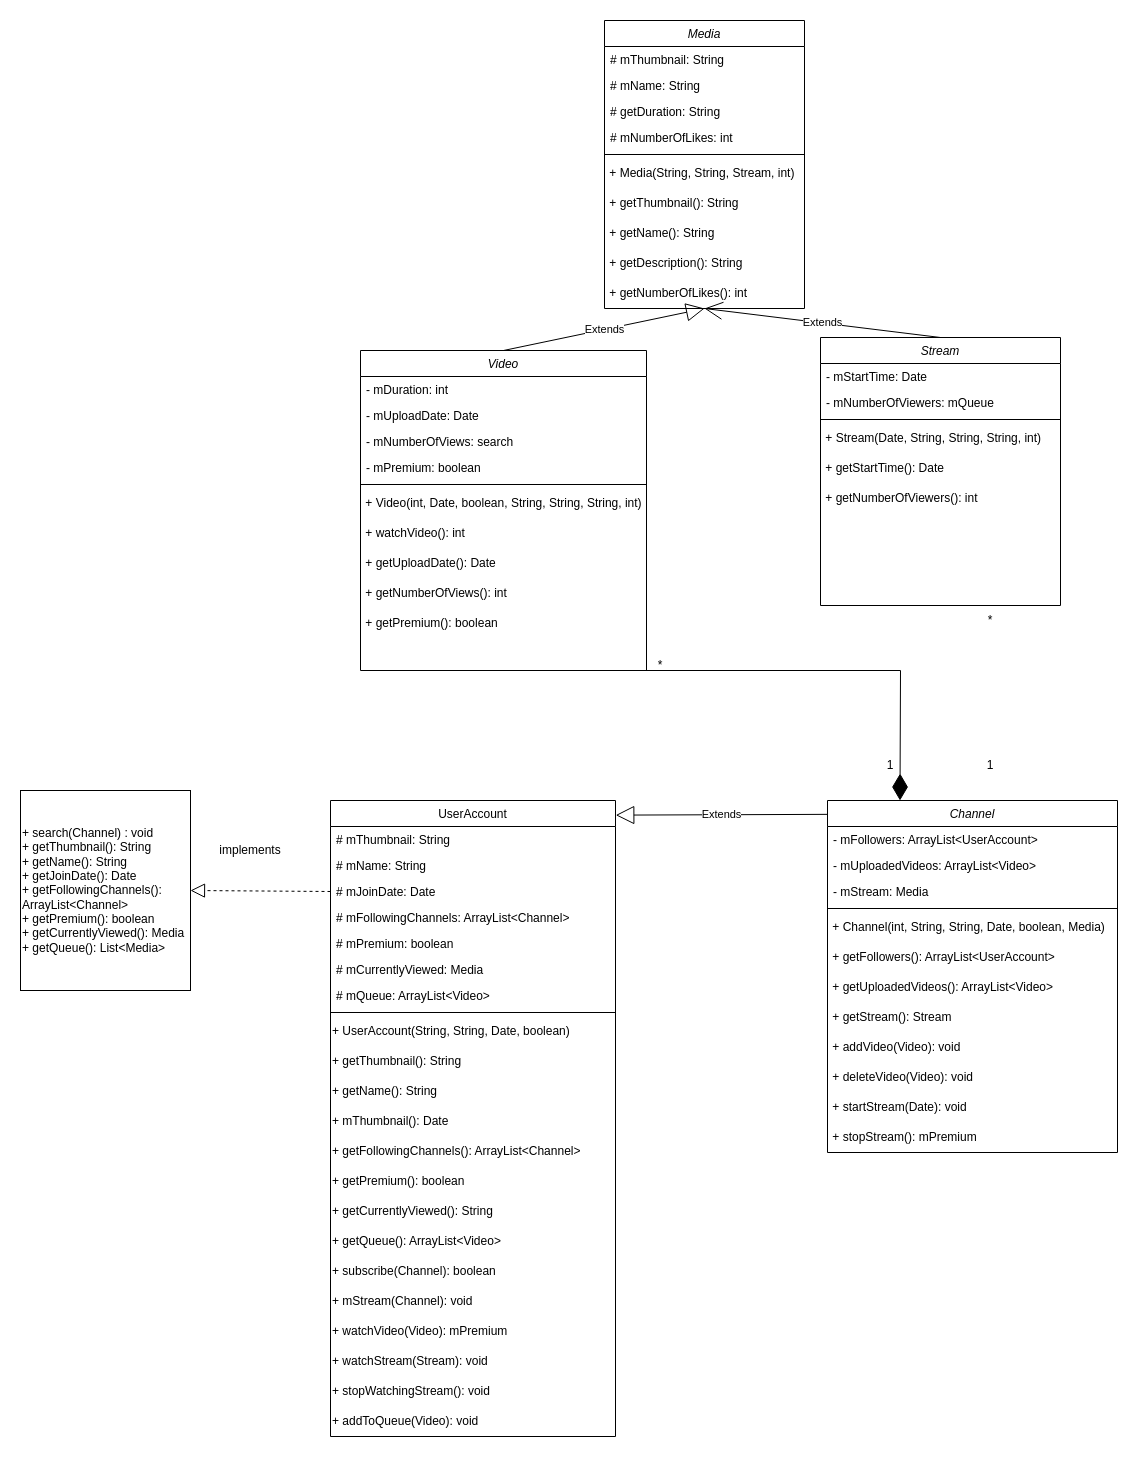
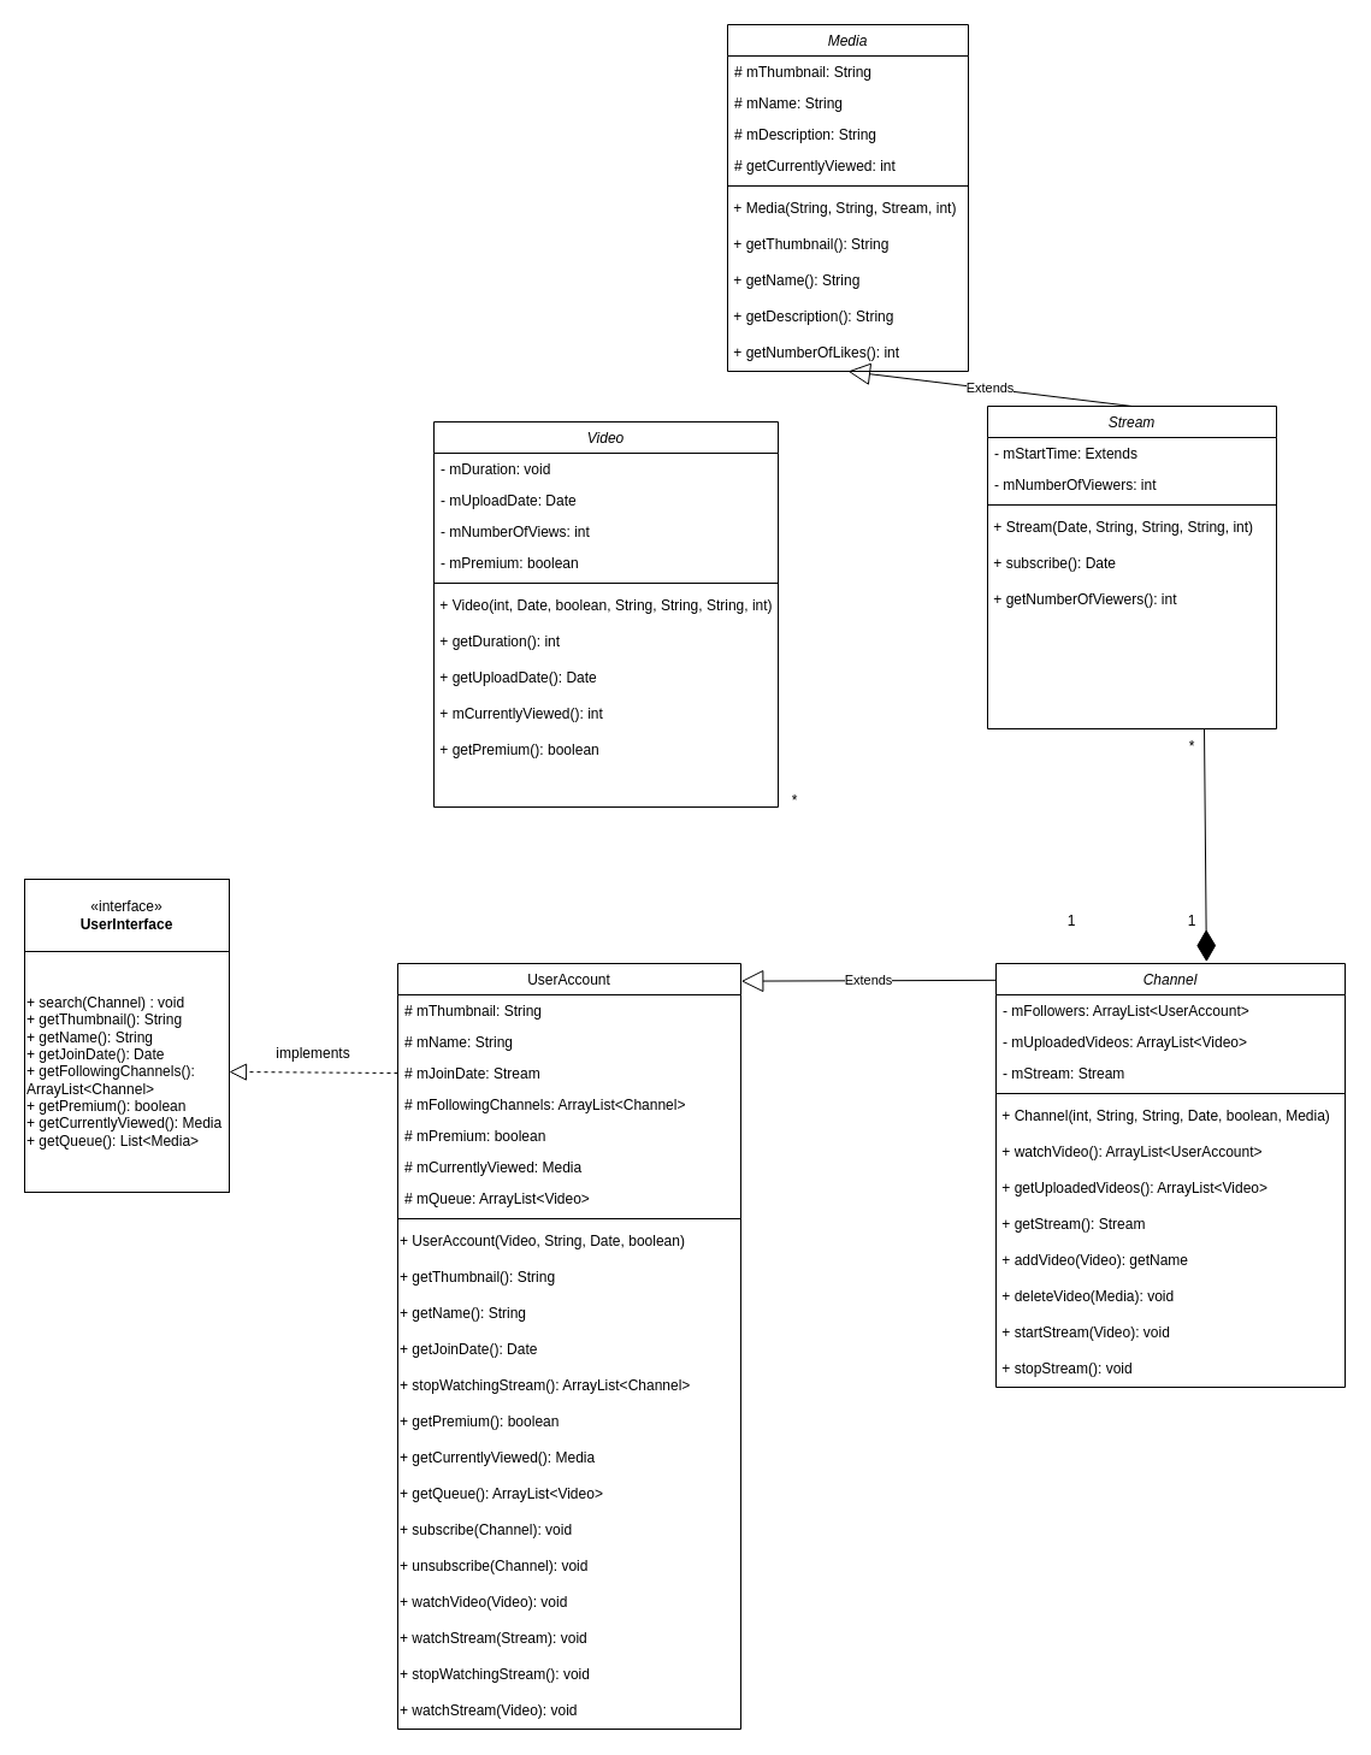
- <mxCell id="46" value="# getDuration: String" style="text;align=left;verticalAlign=top;spacingLeft=4;spacingRight=4;overflow=hidden;rotatable=0;points=[[0,0.5],[1,0.5]];portConstraint=eastwest;rounded=0;shadow=0;html=0;" parent="43" vertex="1"><mxGeometry y="78" width="200" height="26" as="geometry" /></mxCell>
+ <mxCell id="46" value="# mDescription: String" style="text;align=left;verticalAlign=top;spacingLeft=4;spacingRight=4;overflow=hidden;rotatable=0;points=[[0,0.5],[1,0.5]];portConstraint=eastwest;rounded=0;shadow=0;html=0;" parent="43" vertex="1"><mxGeometry y="78" width="200" height="26" as="geometry" /></mxCell>
- <mxCell id="47" value="# mNumberOfLikes: int" style="text;align=left;verticalAlign=top;spacingLeft=4;spacingRight=4;overflow=hidden;rotatable=0;points=[[0,0.5],[1,0.5]];portConstraint=eastwest;rounded=0;shadow=0;html=0;" parent="43" vertex="1"><mxGeometry y="104" width="200" height="26" as="geometry" /></mxCell>
+ <mxCell id="47" value="# getCurrentlyViewed: int" style="text;align=left;verticalAlign=top;spacingLeft=4;spacingRight=4;overflow=hidden;rotatable=0;points=[[0,0.5],[1,0.5]];portConstraint=eastwest;rounded=0;shadow=0;html=0;" parent="43" vertex="1"><mxGeometry y="104" width="200" height="26" as="geometry" /></mxCell>
- <mxCell id="67" value="Extends" style="endArrow=open;endSize=16;endFill=0;html=1;rounded=0;exitX=0.5;exitY=0;exitDx=0;exitDy=0;entryX=0.5;entryY=1;entryDx=0;entryDy=0;" parent="1" source="36" target="43" edge="1"><mxGeometry width="160" relative="1" as="geometry"><mxPoint x="930" y="288" as="sourcePoint" /><mxPoint x="1070" y="310" as="targetPoint" /></mxGeometry></mxCell>
+ <mxCell id="67" value="Extends" style="endArrow=block;endSize=16;endFill=0;html=1;rounded=0;exitX=0.5;exitY=0;exitDx=0;exitDy=0;entryX=0.5;entryY=1;entryDx=0;entryDy=0;" parent="1" source="36" target="43" edge="1"><mxGeometry width="160" relative="1" as="geometry"><mxPoint x="930" y="288" as="sourcePoint" /><mxPoint x="1070" y="310" as="targetPoint" /></mxGeometry></mxCell>
- <mxCell id="68" value="Extends" style="endArrow=block;endSize=16;endFill=0;html=1;rounded=0;exitX=0.5;exitY=0;exitDx=0;exitDy=0;entryX=0.5;entryY=1;entryDx=0;entryDy=0;" parent="1" source="2" target="43" edge="1"><mxGeometry width="160" relative="1" as="geometry"><mxPoint x="500" y="210" as="sourcePoint" /><mxPoint x="660" y="210" as="targetPoint" /></mxGeometry></mxCell>
- <mxCell id="37" value="- mStartTime: Date   &#10;" style="text;align=left;verticalAlign=top;spacingLeft=4;spacingRight=4;overflow=hidden;rotatable=0;points=[[0,0.5],[1,0.5]];portConstraint=eastwest;rounded=0;shadow=0;html=0;" parent="36" vertex="1"><mxGeometry y="26" width="240" height="26" as="geometry" /></mxCell>
+ <mxCell id="37" value="- mStartTime: Extends   &#10;" style="text;align=left;verticalAlign=top;spacingLeft=4;spacingRight=4;overflow=hidden;rotatable=0;points=[[0,0.5],[1,0.5]];portConstraint=eastwest;rounded=0;shadow=0;html=0;" parent="36" vertex="1"><mxGeometry y="26" width="240" height="26" as="geometry" /></mxCell>
- <mxCell id="3" value="- mDuration: int" style="text;align=left;verticalAlign=top;spacingLeft=4;spacingRight=4;overflow=hidden;rotatable=0;points=[[0,0.5],[1,0.5]];portConstraint=eastwest;rounded=0;shadow=0;html=0;" parent="2" vertex="1"><mxGeometry y="26" width="286" height="26" as="geometry" /></mxCell>
+ <mxCell id="3" value="- mDuration: void" style="text;align=left;verticalAlign=top;spacingLeft=4;spacingRight=4;overflow=hidden;rotatable=0;points=[[0,0.5],[1,0.5]];portConstraint=eastwest;rounded=0;shadow=0;html=0;" parent="2" vertex="1"><mxGeometry y="26" width="286" height="26" as="geometry" /></mxCell>
- <mxCell id="38" value="- mNumberOfViewers: mQueue" style="text;align=left;verticalAlign=top;spacingLeft=4;spacingRight=4;overflow=hidden;rotatable=0;points=[[0,0.5],[1,0.5]];portConstraint=eastwest;rounded=0;shadow=0;html=0;" parent="36" vertex="1"><mxGeometry y="52" width="240" height="26" as="geometry" /></mxCell>
+ <mxCell id="38" value="- mNumberOfViewers: int" style="text;align=left;verticalAlign=top;spacingLeft=4;spacingRight=4;overflow=hidden;rotatable=0;points=[[0,0.5],[1,0.5]];portConstraint=eastwest;rounded=0;shadow=0;html=0;" parent="36" vertex="1"><mxGeometry y="52" width="240" height="26" as="geometry" /></mxCell>
- <mxCell id="5" value="- mNumberOfViews: search" style="text;align=left;verticalAlign=top;spacingLeft=4;spacingRight=4;overflow=hidden;rotatable=0;points=[[0,0.5],[1,0.5]];portConstraint=eastwest;rounded=0;shadow=0;html=0;" parent="2" vertex="1"><mxGeometry y="78" width="286" height="26" as="geometry" /></mxCell>
+ <mxCell id="5" value="- mNumberOfViews: int" style="text;align=left;verticalAlign=top;spacingLeft=4;spacingRight=4;overflow=hidden;rotatable=0;points=[[0,0.5],[1,0.5]];portConstraint=eastwest;rounded=0;shadow=0;html=0;" parent="2" vertex="1"><mxGeometry y="78" width="286" height="26" as="geometry" /></mxCell>
- <mxCell id="41" value="&amp;nbsp;+ getStartTime(): Date" style="text;html=1;align=left;verticalAlign=middle;resizable=0;points=[];autosize=1;strokeColor=none;fillColor=none;" parent="36" vertex="1"><mxGeometry y="116" width="240" height="30" as="geometry" /></mxCell>
+ <mxCell id="41" value="&amp;nbsp;+ subscribe(): Date" style="text;html=1;align=left;verticalAlign=middle;resizable=0;points=[];autosize=1;strokeColor=none;fillColor=none;" parent="36" vertex="1"><mxGeometry y="116" width="240" height="30" as="geometry" /></mxCell>
- <mxCell id="9" value="&amp;nbsp;+ watchVideo(): int" style="text;html=1;align=left;verticalAlign=middle;resizable=0;points=[];autosize=1;strokeColor=none;fillColor=none;" parent="2" vertex="1"><mxGeometry y="168" width="286" height="30" as="geometry" /></mxCell>
+ <mxCell id="9" value="&amp;nbsp;+ getDuration(): int" style="text;html=1;align=left;verticalAlign=middle;resizable=0;points=[];autosize=1;strokeColor=none;fillColor=none;" parent="2" vertex="1"><mxGeometry y="168" width="286" height="30" as="geometry" /></mxCell>
- <mxCell id="11" value="&amp;nbsp;+ getNumberOfViews(): int" style="text;html=1;align=left;verticalAlign=middle;resizable=0;points=[];autosize=1;strokeColor=none;fillColor=none;" parent="2" vertex="1"><mxGeometry y="228" width="286" height="30" as="geometry" /></mxCell>
+ <mxCell id="11" value="&amp;nbsp;+ mCurrentlyViewed(): int" style="text;html=1;align=left;verticalAlign=middle;resizable=0;points=[];autosize=1;strokeColor=none;fillColor=none;" parent="2" vertex="1"><mxGeometry y="228" width="286" height="30" as="geometry" /></mxCell>
- <mxCell id="71" value="" style="endArrow=diamondThin;endFill=1;endSize=24;html=1;rounded=0;entryX=0.25;entryY=0;entryDx=0;entryDy=0;exitX=0.5;exitY=1;exitDx=0;exitDy=0;" parent="1" source="2" target="54" edge="1"><mxGeometry width="160" relative="1" as="geometry"><mxPoint x="660" y="700" as="sourcePoint" /><mxPoint x="820" y="700" as="targetPoint" /><Array as="points"><mxPoint x="900" y="670" /></Array></mxGeometry></mxCell>
+ <mxCell id="70" value="" style="endArrow=diamondThin;endFill=1;endSize=24;html=1;rounded=0;entryX=0.603;entryY=-0.004;entryDx=0;entryDy=0;exitX=0.75;exitY=1;exitDx=0;exitDy=0;entryPerimeter=0;" parent="1" source="36" target="54" edge="1"><mxGeometry width="160" relative="1" as="geometry"><mxPoint x="1045" y="610" as="sourcePoint" /><mxPoint x="990" y="700" as="targetPoint" /></mxGeometry></mxCell>
+ <mxCell id="76" value="«interface»&lt;br&gt;&lt;b&gt;UserInterface&lt;/b&gt;" style="html=1;whiteSpace=wrap;" vertex="1" parent="1"><mxGeometry x="20" y="730" width="170" height="60" as="geometry" /></mxCell>
- <mxCell id="79" value="implements" style="text;html=1;strokeColor=none;fillColor=none;align=center;verticalAlign=middle;whiteSpace=wrap;rounded=0;" vertex="1" parent="1"><mxGeometry x="220" y="835" width="60" height="30" as="geometry" /></mxCell>
+ <mxCell id="79" value="implements" style="text;html=1;strokeColor=none;fillColor=none;align=center;verticalAlign=middle;whiteSpace=wrap;rounded=0;" vertex="1" parent="1"><mxGeometry x="230" y="860" width="60" height="30" as="geometry" /></mxCell>
- <mxCell id="16" value="# mJoinDate: Date" style="text;align=left;verticalAlign=top;spacingLeft=4;spacingRight=4;overflow=hidden;rotatable=0;points=[[0,0.5],[1,0.5]];portConstraint=eastwest;rounded=0;shadow=0;html=0;" parent="13" vertex="1"><mxGeometry y="78" width="285" height="26" as="geometry" /></mxCell>
+ <mxCell id="16" value="# mJoinDate: Stream" style="text;align=left;verticalAlign=top;spacingLeft=4;spacingRight=4;overflow=hidden;rotatable=0;points=[[0,0.5],[1,0.5]];portConstraint=eastwest;rounded=0;shadow=0;html=0;" parent="13" vertex="1"><mxGeometry y="78" width="285" height="26" as="geometry" /></mxCell>
- <mxCell id="57" value="- mStream: Media" style="text;align=left;verticalAlign=top;spacingLeft=4;spacingRight=4;overflow=hidden;rotatable=0;points=[[0,0.5],[1,0.5]];portConstraint=eastwest;rounded=0;shadow=0;html=0;" parent="54" vertex="1"><mxGeometry y="78" width="290" height="26" as="geometry" /></mxCell>
+ <mxCell id="57" value="- mStream: Stream" style="text;align=left;verticalAlign=top;spacingLeft=4;spacingRight=4;overflow=hidden;rotatable=0;points=[[0,0.5],[1,0.5]];portConstraint=eastwest;rounded=0;shadow=0;html=0;" parent="54" vertex="1"><mxGeometry y="78" width="290" height="26" as="geometry" /></mxCell>
- <mxCell id="60" value="&amp;nbsp;+ getFollowers(): ArrayList&amp;lt;UserAccount&amp;gt;" style="text;html=1;align=left;verticalAlign=middle;resizable=0;points=[];autosize=1;strokeColor=none;fillColor=none;" parent="54" vertex="1"><mxGeometry y="142" width="290" height="30" as="geometry" /></mxCell>
+ <mxCell id="60" value="&amp;nbsp;+ watchVideo(): ArrayList&amp;lt;UserAccount&amp;gt;" style="text;html=1;align=left;verticalAlign=middle;resizable=0;points=[];autosize=1;strokeColor=none;fillColor=none;" parent="54" vertex="1"><mxGeometry y="142" width="290" height="30" as="geometry" /></mxCell>
- <mxCell id="22" value="+ UserAccount(String, String, Date, boolean)" style="text;html=1;align=left;verticalAlign=middle;resizable=0;points=[];autosize=1;strokeColor=none;fillColor=none;" parent="13" vertex="1"><mxGeometry y="216" width="285" height="30" as="geometry" /></mxCell>
+ <mxCell id="22" value="+ UserAccount(Video, String, Date, boolean)" style="text;html=1;align=left;verticalAlign=middle;resizable=0;points=[];autosize=1;strokeColor=none;fillColor=none;" parent="13" vertex="1"><mxGeometry y="216" width="285" height="30" as="geometry" /></mxCell>
- <mxCell id="63" value="&amp;nbsp;+ addVideo(Video): void" style="text;html=1;align=left;verticalAlign=middle;resizable=0;points=[];autosize=1;strokeColor=none;fillColor=none;" parent="54" vertex="1"><mxGeometry y="232" width="290" height="30" as="geometry" /></mxCell>
+ <mxCell id="63" value="&amp;nbsp;+ addVideo(Video): getName" style="text;html=1;align=left;verticalAlign=middle;resizable=0;points=[];autosize=1;strokeColor=none;fillColor=none;" parent="54" vertex="1"><mxGeometry y="232" width="290" height="30" as="geometry" /></mxCell>
- <mxCell id="64" value="&amp;nbsp;+ deleteVideo(Video): void" style="text;html=1;align=left;verticalAlign=middle;resizable=0;points=[];autosize=1;strokeColor=none;fillColor=none;" parent="54" vertex="1"><mxGeometry y="262" width="290" height="30" as="geometry" /></mxCell>
+ <mxCell id="64" value="&amp;nbsp;+ deleteVideo(Media): void" style="text;html=1;align=left;verticalAlign=middle;resizable=0;points=[];autosize=1;strokeColor=none;fillColor=none;" parent="54" vertex="1"><mxGeometry y="262" width="290" height="30" as="geometry" /></mxCell>
- <mxCell id="65" value="&amp;nbsp;+ startStream(Date): void" style="text;html=1;align=left;verticalAlign=middle;resizable=0;points=[];autosize=1;strokeColor=none;fillColor=none;" parent="54" vertex="1"><mxGeometry y="292" width="290" height="30" as="geometry" /></mxCell>
+ <mxCell id="65" value="&amp;nbsp;+ startStream(Video): void" style="text;html=1;align=left;verticalAlign=middle;resizable=0;points=[];autosize=1;strokeColor=none;fillColor=none;" parent="54" vertex="1"><mxGeometry y="292" width="290" height="30" as="geometry" /></mxCell>
- <mxCell id="25" value="+ mThumbnail(): Date" style="text;html=1;align=left;verticalAlign=middle;resizable=0;points=[];autosize=1;strokeColor=none;fillColor=none;" parent="13" vertex="1"><mxGeometry y="306" width="285" height="30" as="geometry" /></mxCell>
+ <mxCell id="25" value="+ getJoinDate(): Date" style="text;html=1;align=left;verticalAlign=middle;resizable=0;points=[];autosize=1;strokeColor=none;fillColor=none;" parent="13" vertex="1"><mxGeometry y="306" width="285" height="30" as="geometry" /></mxCell>
- <mxCell id="66" value="&amp;nbsp;+ stopStream(): mPremium" style="text;html=1;align=left;verticalAlign=middle;resizable=0;points=[];autosize=1;strokeColor=none;fillColor=none;" parent="54" vertex="1"><mxGeometry y="322" width="290" height="30" as="geometry" /></mxCell>
+ <mxCell id="66" value="&amp;nbsp;+ stopStream(): void" style="text;html=1;align=left;verticalAlign=middle;resizable=0;points=[];autosize=1;strokeColor=none;fillColor=none;" parent="54" vertex="1"><mxGeometry y="322" width="290" height="30" as="geometry" /></mxCell>
- <mxCell id="26" value="+ getFollowingChannels(): ArrayList&amp;lt;Channel&amp;gt;&amp;nbsp;" style="text;html=1;align=left;verticalAlign=middle;resizable=0;points=[];autosize=1;strokeColor=none;fillColor=none;" parent="13" vertex="1"><mxGeometry y="336" width="285" height="30" as="geometry" /></mxCell>
+ <mxCell id="26" value="+ stopWatchingStream(): ArrayList&amp;lt;Channel&amp;gt;&amp;nbsp;" style="text;html=1;align=left;verticalAlign=middle;resizable=0;points=[];autosize=1;strokeColor=none;fillColor=none;" parent="13" vertex="1"><mxGeometry y="336" width="285" height="30" as="geometry" /></mxCell>
- <mxCell id="28" value="+ getCurrentlyViewed(): String" style="text;html=1;align=left;verticalAlign=middle;resizable=0;points=[];autosize=1;strokeColor=none;fillColor=none;" parent="13" vertex="1"><mxGeometry y="396" width="285" height="30" as="geometry" /></mxCell>
+ <mxCell id="28" value="+ getCurrentlyViewed(): Media" style="text;html=1;align=left;verticalAlign=middle;resizable=0;points=[];autosize=1;strokeColor=none;fillColor=none;" parent="13" vertex="1"><mxGeometry y="396" width="285" height="30" as="geometry" /></mxCell>
- <mxCell id="30" value="+ subscribe(Channel): boolean" style="text;html=1;align=left;verticalAlign=middle;resizable=0;points=[];autosize=1;strokeColor=none;fillColor=none;" parent="13" vertex="1"><mxGeometry y="456" width="285" height="30" as="geometry" /></mxCell>
+ <mxCell id="30" value="+ subscribe(Channel): void" style="text;html=1;align=left;verticalAlign=middle;resizable=0;points=[];autosize=1;strokeColor=none;fillColor=none;" parent="13" vertex="1"><mxGeometry y="456" width="285" height="30" as="geometry" /></mxCell>
- <mxCell id="31" value="+ mStream(Channel): void" style="text;html=1;align=left;verticalAlign=middle;resizable=0;points=[];autosize=1;strokeColor=none;fillColor=none;" parent="13" vertex="1"><mxGeometry y="486" width="285" height="30" as="geometry" /></mxCell>
+ <mxCell id="31" value="+ unsubscribe(Channel): void" style="text;html=1;align=left;verticalAlign=middle;resizable=0;points=[];autosize=1;strokeColor=none;fillColor=none;" parent="13" vertex="1"><mxGeometry y="486" width="285" height="30" as="geometry" /></mxCell>
- <mxCell id="32" value="+ watchVideo(Video): mPremium&amp;nbsp;" style="text;html=1;align=left;verticalAlign=middle;resizable=0;points=[];autosize=1;strokeColor=none;fillColor=none;" parent="13" vertex="1"><mxGeometry y="516" width="285" height="30" as="geometry" /></mxCell>
+ <mxCell id="32" value="+ watchVideo(Video): void&amp;nbsp;" style="text;html=1;align=left;verticalAlign=middle;resizable=0;points=[];autosize=1;strokeColor=none;fillColor=none;" parent="13" vertex="1"><mxGeometry y="516" width="285" height="30" as="geometry" /></mxCell>
- <mxCell id="35" value="+ addToQueue(Video): void" style="text;html=1;align=left;verticalAlign=middle;resizable=0;points=[];autosize=1;strokeColor=none;fillColor=none;" parent="13" vertex="1"><mxGeometry y="606" width="285" height="30" as="geometry" /></mxCell>
+ <mxCell id="35" value="+ watchStream(Video): void" style="text;html=1;align=left;verticalAlign=middle;resizable=0;points=[];autosize=1;strokeColor=none;fillColor=none;" parent="13" vertex="1"><mxGeometry y="606" width="285" height="30" as="geometry" /></mxCell>
